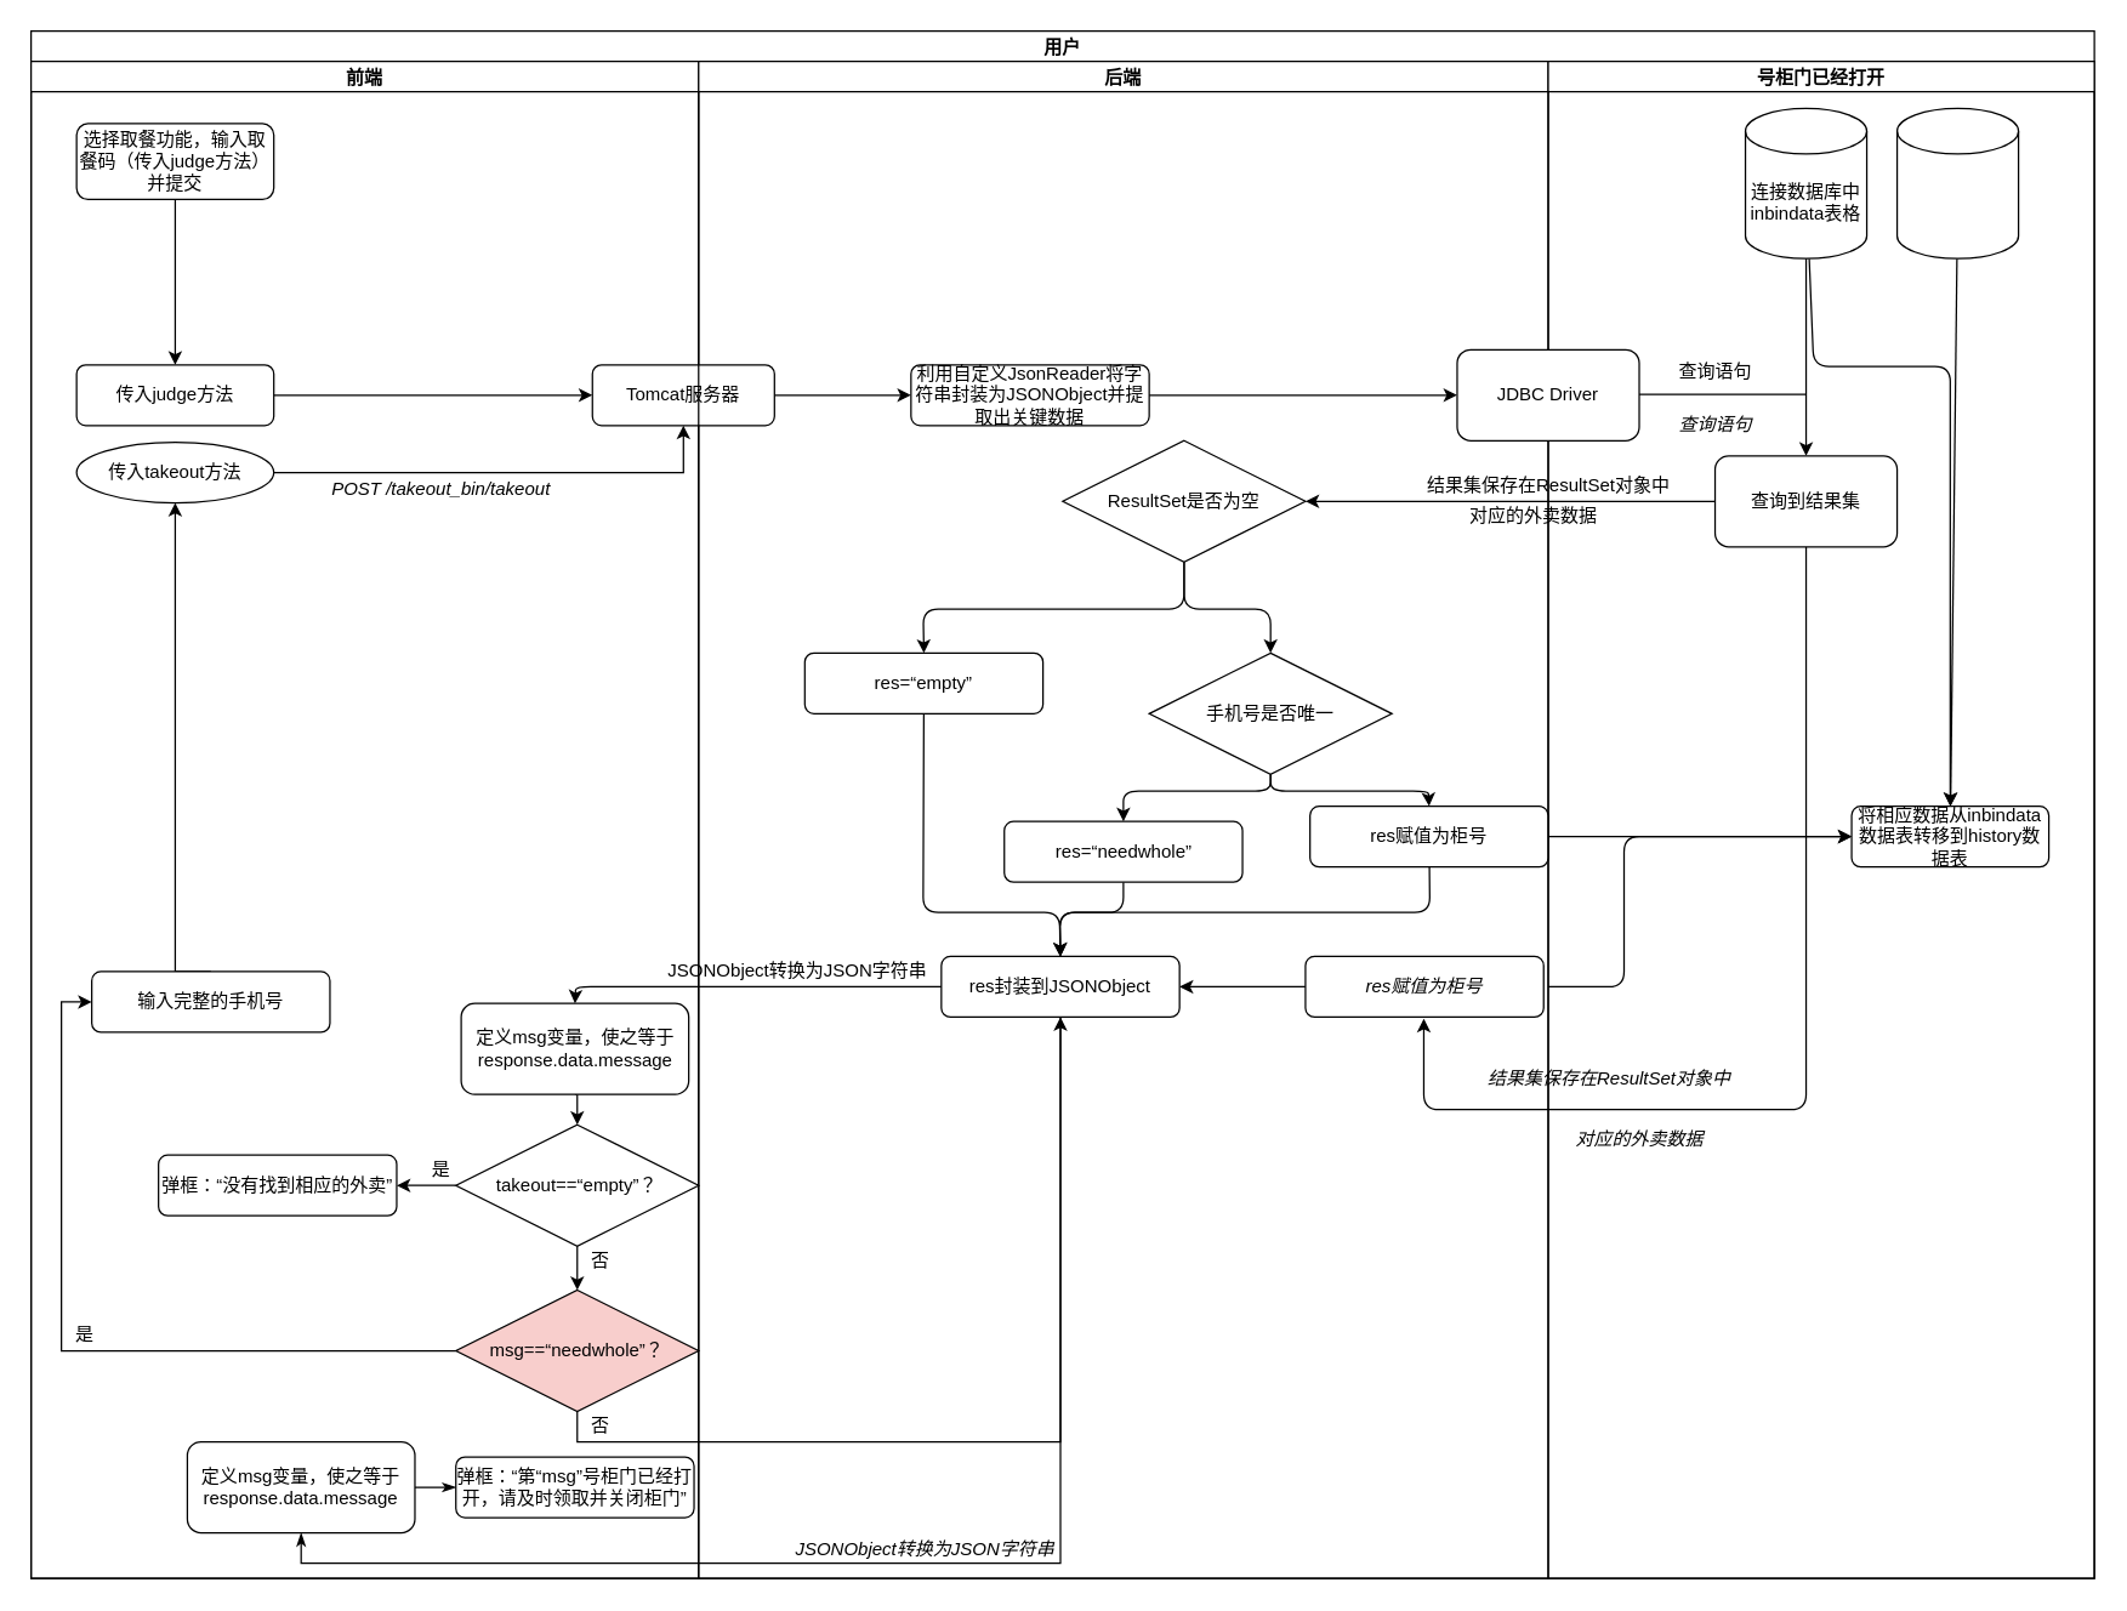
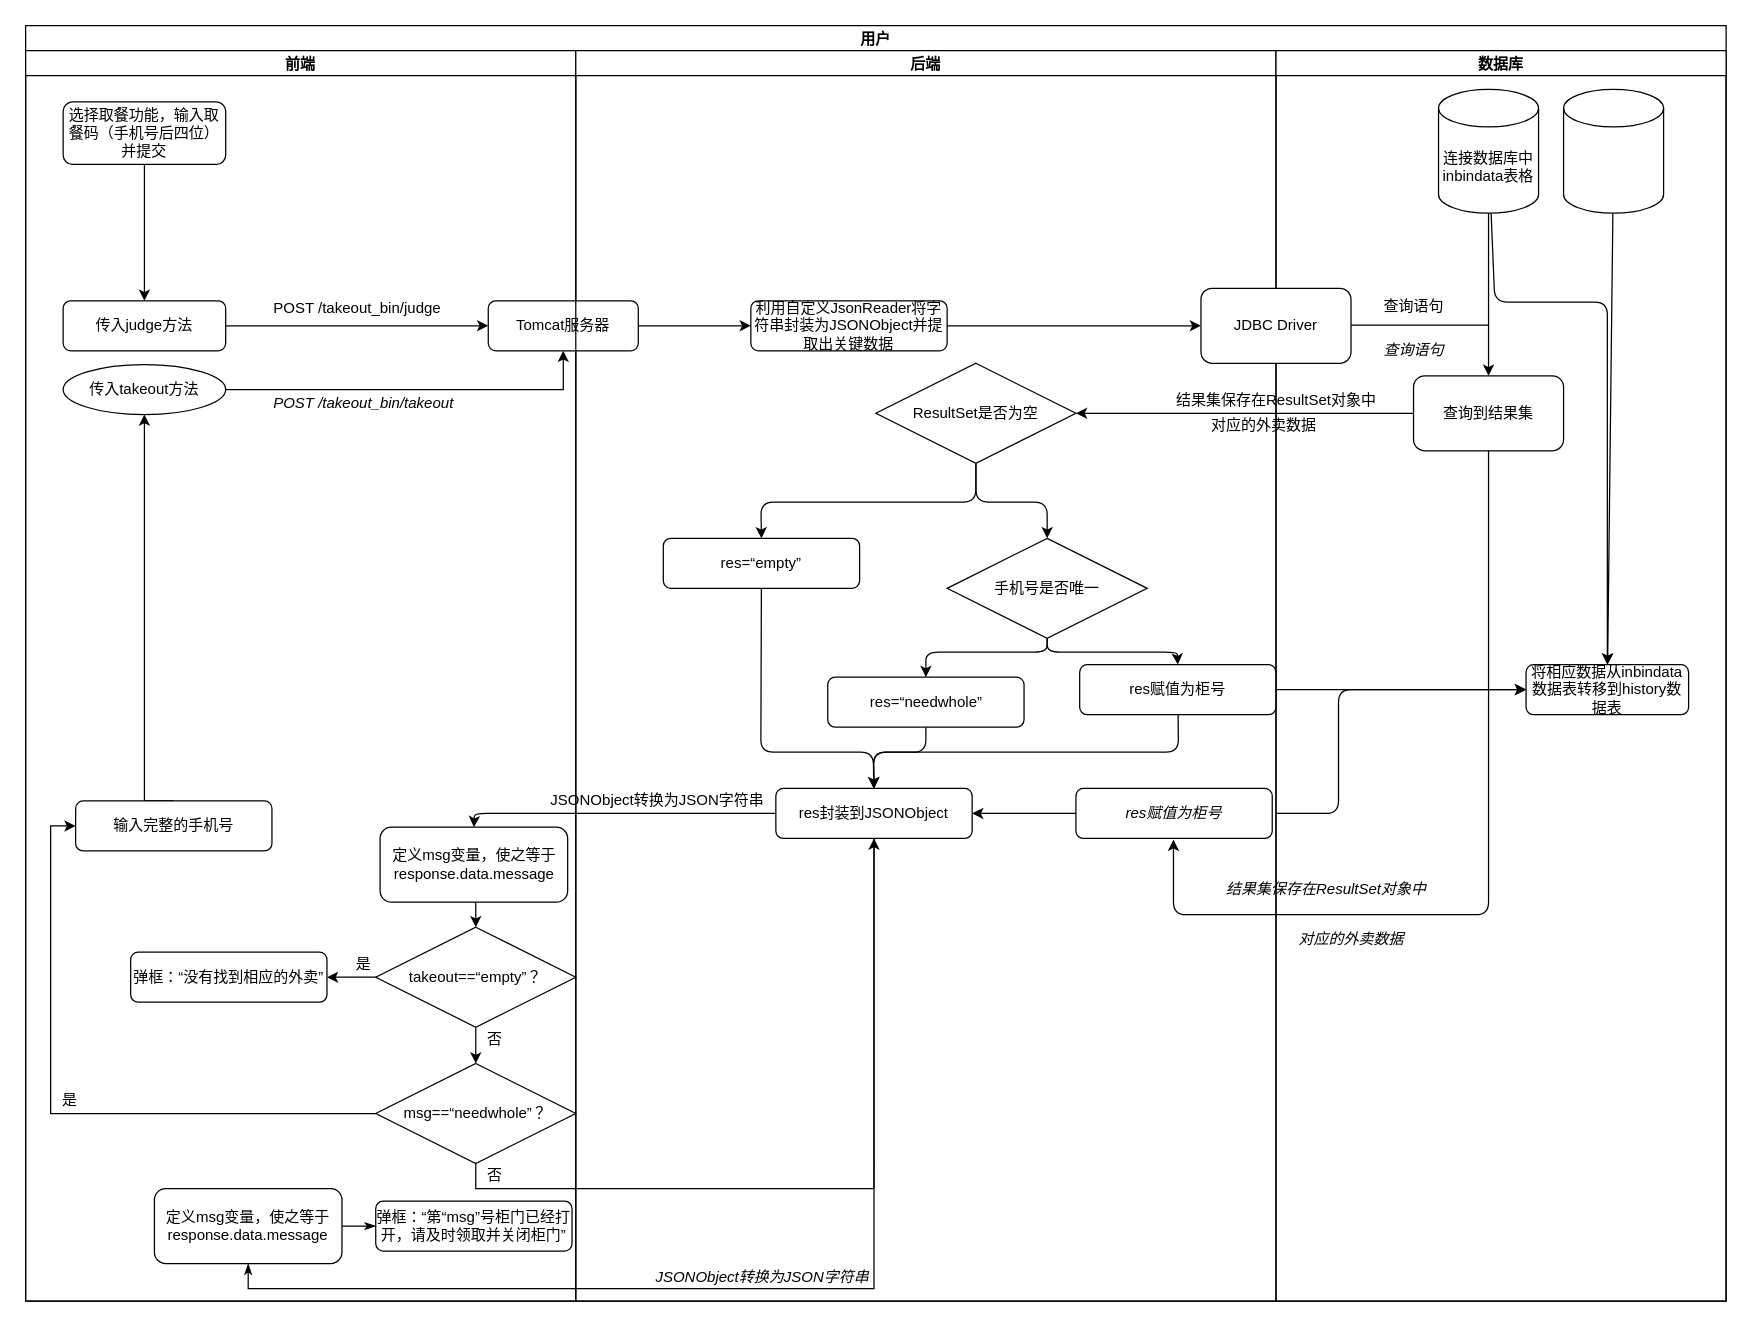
- <mxCell id="61" value="号柜门已经打开" style="swimlane;startSize=20;" parent="2" vertex="1"><mxGeometry x="1000" y="20" width="360" height="1000" as="geometry" /></mxCell>
+ <mxCell id="61" value="数据库" style="swimlane;startSize=20;" parent="2" vertex="1"><mxGeometry x="1000" y="20" width="360" height="1000" as="geometry" /></mxCell>
- <mxCell id="7" value="选择取餐功能，输入取餐码（传入judge方法）并提交" style="rounded=1;whiteSpace=wrap;html=1;" parent="3" vertex="1"><mxGeometry x="30" y="41" width="130" height="50" as="geometry" /></mxCell>
+ <mxCell id="7" value="选择取餐功能，输入取餐码（手机号后四位）并提交" style="rounded=1;whiteSpace=wrap;html=1;" parent="3" vertex="1"><mxGeometry x="30" y="41" width="130" height="50" as="geometry" /></mxCell>
+ <mxCell id="29" value="POST /takeout_bin/judge" style="text;html=1;align=center;verticalAlign=middle;resizable=0;points=[];autosize=1;" parent="3" vertex="1"><mxGeometry x="193" y="197" width="144" height="18" as="geometry" /></mxCell>
- <mxCell id="16" value="msg==“needwhole”？" style="rhombus;whiteSpace=wrap;html=1;fillColor=#f8cecc;" parent="3" vertex="1"><mxGeometry x="280" y="810" width="160" height="80" as="geometry" /></mxCell>
+ <mxCell id="16" value="msg==“needwhole”？" style="rhombus;whiteSpace=wrap;html=1;" parent="3" vertex="1"><mxGeometry x="280" y="810" width="160" height="80" as="geometry" /></mxCell>
